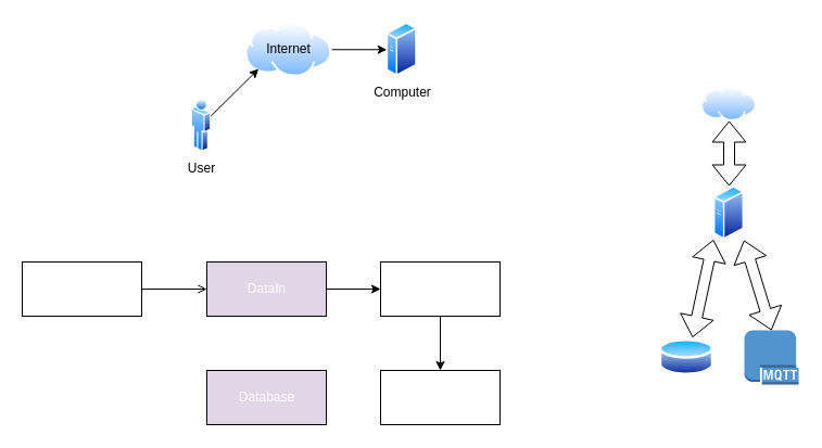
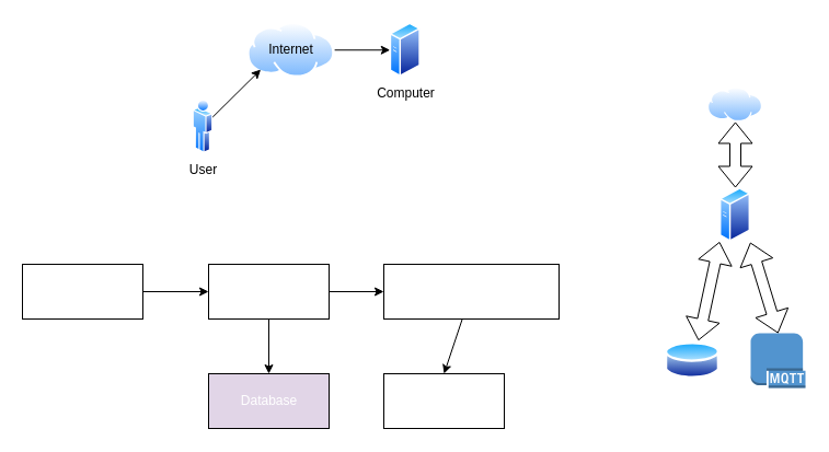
- <mxCell id="10" style="edgeStyle=none;html=1;entryX=0;entryY=0.5;entryDx=0;entryDy=0;fontColor=#FFFFFF;endArrow=open;" parent="1" source="11" target="14" edge="1"><mxGeometry relative="1" as="geometry" /></mxCell>
+ <mxCell id="10" style="edgeStyle=none;html=1;entryX=0;entryY=0.5;entryDx=0;entryDy=0;fontColor=#FFFFFF;" parent="1" source="11" target="14" edge="1"><mxGeometry relative="1" as="geometry" /></mxCell>
- <mxCell id="14" value="DataIn" style="html=1;fontColor=#FFFFFF;fillColor=#e1d5e7;" parent="1" vertex="1"><mxGeometry x="190" y="241" width="110" height="50" as="geometry" /></mxCell>
+ <mxCell id="14" value="DataIn" style="html=1;fontColor=#FFFFFF;" parent="1" vertex="1"><mxGeometry x="190" y="241" width="110" height="50" as="geometry" /></mxCell>
- <mxCell id="17" value="Controller" style="html=1;fontColor=#FFFFFF;" parent="1" vertex="1"><mxGeometry x="350" y="241" width="110" height="50" as="geometry" /></mxCell>
+ <mxCell id="17" value="Controller" style="html=1;fontColor=#FFFFFF;" parent="1" vertex="1"><mxGeometry x="350" y="241" width="160" height="50" as="geometry" /></mxCell>
+ <mxCell id="12" style="edgeStyle=none;html=1;entryX=0.5;entryY=0;entryDx=0;entryDy=0;fontColor=#FFFFFF;" parent="1" source="14" target="15" edge="1"><mxGeometry relative="1" as="geometry" /></mxCell>
